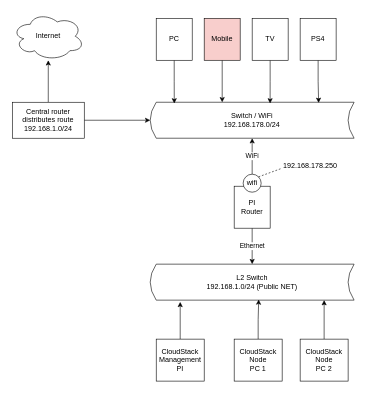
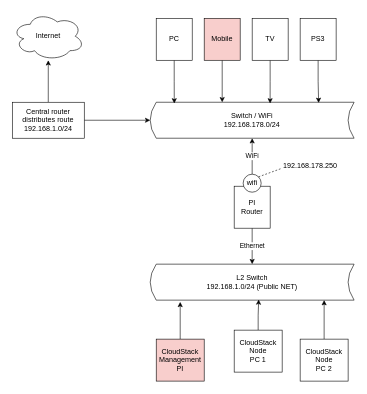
- <mxCell id="14" value="PS4" style="rounded=0;whiteSpace=wrap;html=1;" vertex="1" parent="1"><mxGeometry x="500" y="30" width="60" height="70" as="geometry" /></mxCell>
+ <mxCell id="14" value="PS3" style="rounded=0;whiteSpace=wrap;html=1;" vertex="1" parent="1"><mxGeometry x="500" y="30" width="60" height="70" as="geometry" /></mxCell>
- <mxCell id="20" value="&lt;div&gt;CloudStack&lt;/div&gt;&lt;div&gt;Management&lt;/div&gt;&lt;div&gt;PI&lt;br&gt;&lt;/div&gt;" style="rounded=0;whiteSpace=wrap;html=1;" vertex="1" parent="1"><mxGeometry x="260" y="565" width="80" height="70" as="geometry" /></mxCell>
+ <mxCell id="20" value="&lt;div&gt;CloudStack&lt;/div&gt;&lt;div&gt;Management&lt;/div&gt;&lt;div&gt;PI&lt;br&gt;&lt;/div&gt;" style="rounded=0;whiteSpace=wrap;html=1;fillColor=#f8cecc;" vertex="1" parent="1"><mxGeometry x="260" y="565" width="80" height="70" as="geometry" /></mxCell>
- <mxCell id="22" value="&lt;div&gt;CloudStack&lt;/div&gt;Node&lt;br&gt;PC 1" style="rounded=0;whiteSpace=wrap;html=1;" vertex="1" parent="1"><mxGeometry x="390" y="565" width="80" height="70" as="geometry" /></mxCell>
+ <mxCell id="22" value="&lt;div&gt;CloudStack&lt;/div&gt;Node&lt;br&gt;PC 1" style="rounded=0;whiteSpace=wrap;html=1;" vertex="1" parent="1"><mxGeometry x="390" y="550" width="80" height="70" as="geometry" /></mxCell>
